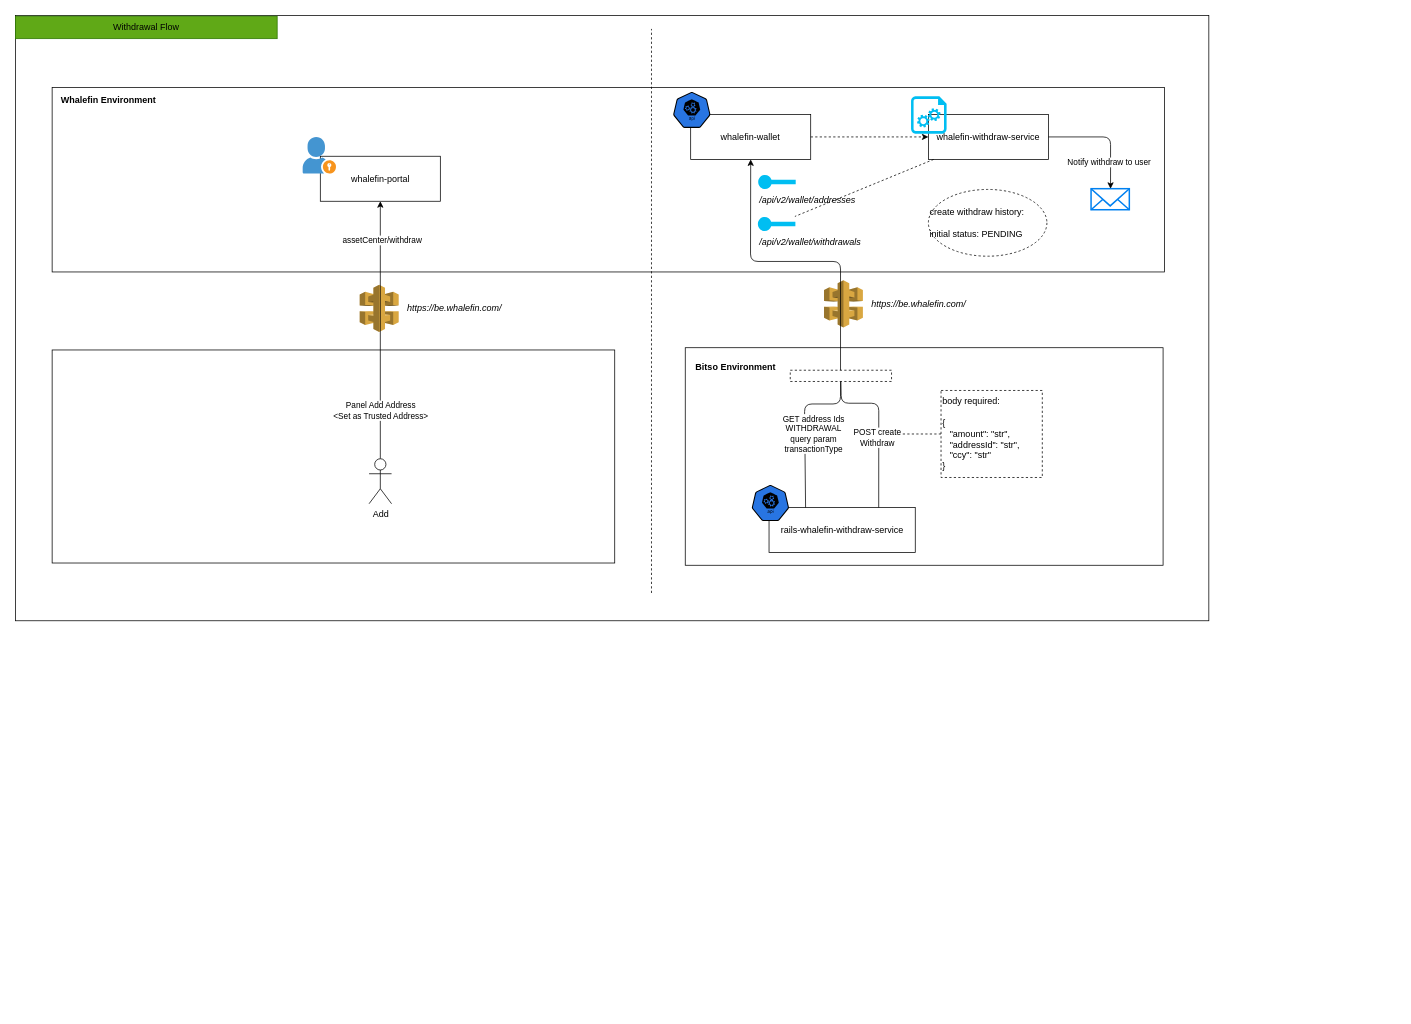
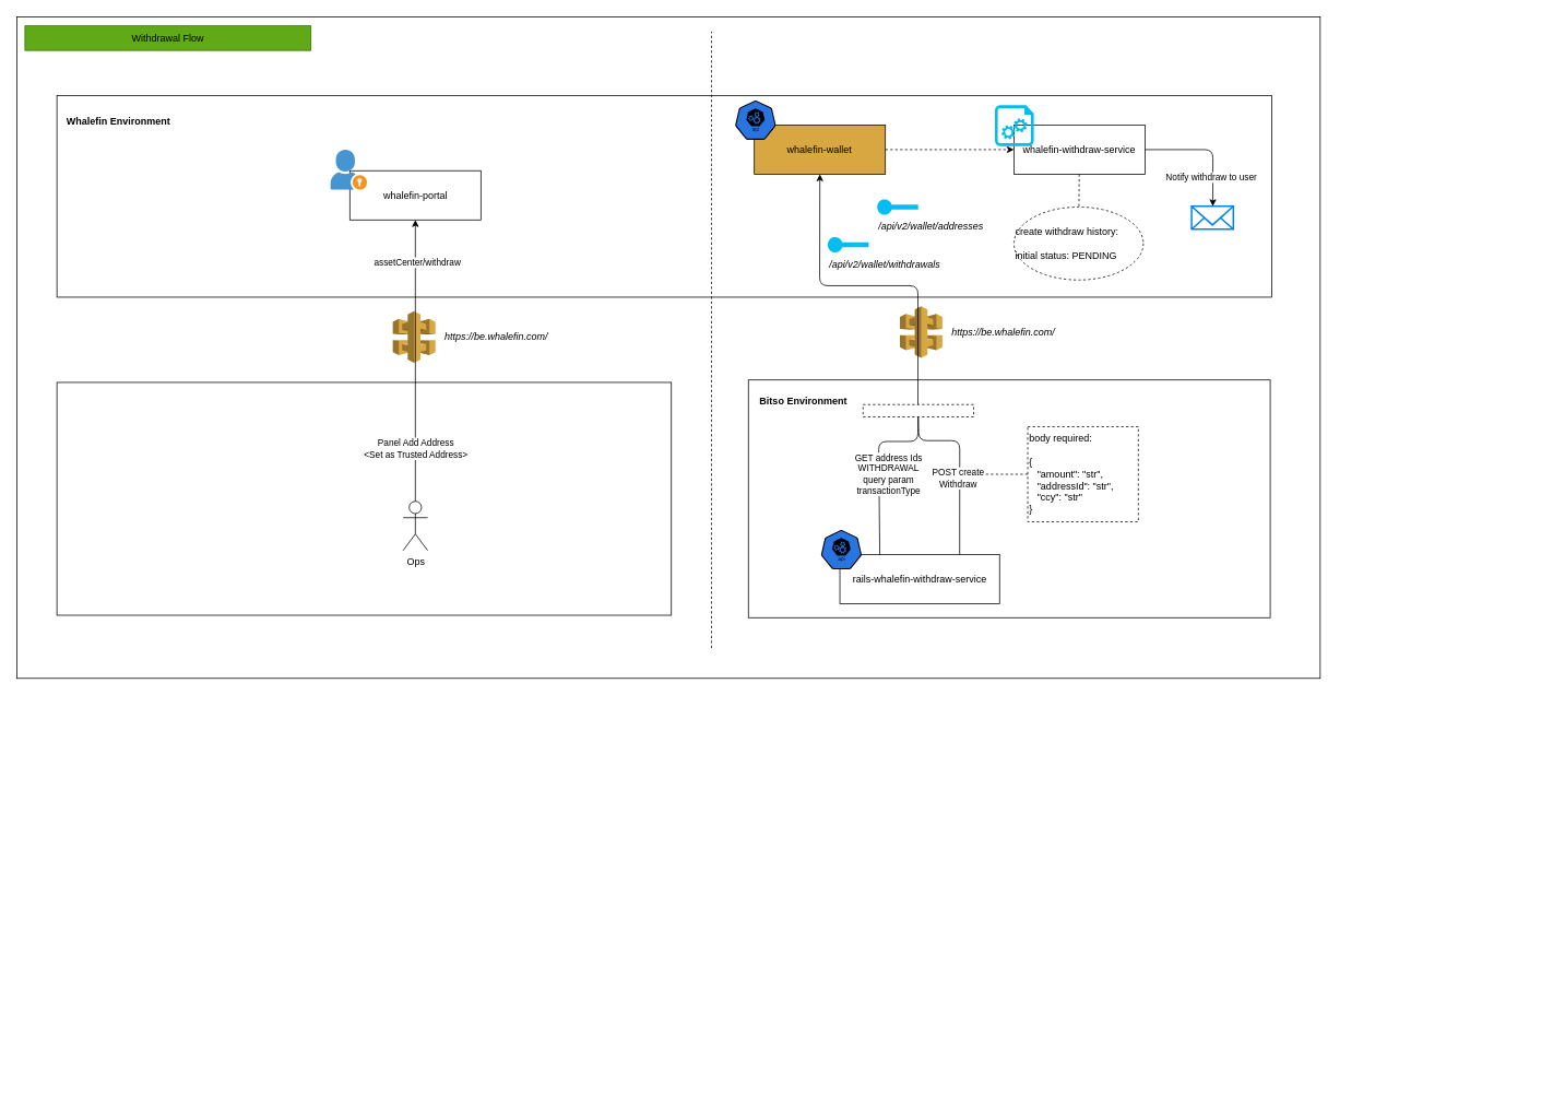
- <mxCell id="4" value="Withdrawal Flow" style="text;html=1;strokeColor=#2D7600;fillColor=#60a917;align=center;verticalAlign=middle;whiteSpace=wrap;rounded=0;fontColor=#000000;" vertex="1" parent="1"><mxGeometry y="21" width="349" height="30" as="geometry" x="20" /></mxCell>
+ <mxCell id="4" value="Withdrawal Flow" style="text;html=1;strokeColor=#2D7600;fillColor=#60a917;align=center;verticalAlign=middle;whiteSpace=wrap;rounded=0;fontColor=#000000;" vertex="1" parent="1"><mxGeometry x="30" y="31" width="349" height="30" as="geometry" /></mxCell>
- <mxCell id="5" value="&lt;span style=&quot;font-family: &amp;#34;helvetica&amp;#34; ; font-size: 12px ; font-style: normal ; letter-spacing: normal ; text-align: center ; text-indent: 0px ; text-transform: none ; word-spacing: 0px ; display: inline ; float: none ; background-color: rgb(255 , 255 , 255)&quot;&gt;&lt;b&gt;Whalefin Environment&lt;/b&gt;&lt;/span&gt;" style="text;whiteSpace=wrap;html=1;fontColor=#000000;" vertex="1" parent="1"><mxGeometry x="78.997" y="119.001" width="137" height="28" as="geometry" /></mxCell>
+ <mxCell id="5" value="&lt;span style=&quot;font-family: &amp;#34;helvetica&amp;#34; ; font-size: 12px ; font-style: normal ; letter-spacing: normal ; text-align: center ; text-indent: 0px ; text-transform: none ; word-spacing: 0px ; display: inline ; float: none ; background-color: rgb(255 , 255 , 255)&quot;&gt;&lt;b&gt;Whalefin Environment&lt;/b&gt;&lt;/span&gt;" style="text;whiteSpace=wrap;html=1;fontColor=#000000;" vertex="1" parent="1"><mxGeometry x="78.997" y="134.001" width="137" height="28" as="geometry" /></mxCell>
- <mxCell id="8" value="whalefin-wallet" style="rounded=0;whiteSpace=wrap;html=1;fontColor=#000000;" vertex="1" parent="7"><mxGeometry x="23.5" y="30" width="160" height="60" as="geometry" /></mxCell>
+ <mxCell id="8" value="whalefin-wallet" style="rounded=0;whiteSpace=wrap;html=1;fontColor=#000000;fillColor=#d9a741;" vertex="1" parent="7"><mxGeometry x="23.5" y="30" width="160" height="60" as="geometry" /></mxCell>
- <mxCell id="11" value="&lt;i&gt;/api/v2/wallet/addresses&lt;/i&gt;" style="verticalLabelPosition=bottom;html=1;verticalAlign=top;align=left;strokeColor=none;fillColor=#00BEF2;shape=mxgraph.azure.service_endpoint;fontColor=#000000;" vertex="1" parent="1"><mxGeometry x="1010.25" y="232" width="50" height="20" as="geometry" /></mxCell>
+ <mxCell id="11" value="&lt;i&gt;/api/v2/wallet/addresses&lt;/i&gt;" style="verticalLabelPosition=bottom;html=1;verticalAlign=top;align=left;strokeColor=none;fillColor=#00BEF2;shape=mxgraph.azure.service_endpoint;fontColor=#000000;" vertex="1" parent="1"><mxGeometry x="1070.25" y="242" width="50" height="20" as="geometry" /></mxCell>
- <mxCell id="45" value="" style="edgeStyle=none;html=1;dashed=1;endArrow=none;endFill=0;" edge="1" parent="1" source="39" target="33"><mxGeometry relative="1" as="geometry" /></mxCell>
+ <mxCell id="45" value="" style="edgeStyle=none;html=1;dashed=1;endArrow=none;endFill=0;" edge="1" parent="1" source="39" target="44"><mxGeometry relative="1" as="geometry" /></mxCell>
- <mxCell id="25" value="Add" style="shape=umlActor;verticalLabelPosition=bottom;verticalAlign=top;html=1;outlineConnect=0;" vertex="1" parent="1"><mxGeometry x="491.5" y="611" width="30" height="60" as="geometry" /></mxCell>
+ <mxCell id="25" value="Ops" style="shape=umlActor;verticalLabelPosition=bottom;verticalAlign=top;html=1;outlineConnect=0;" vertex="1" parent="1"><mxGeometry x="491.5" y="611" width="30" height="60" as="geometry" /></mxCell>
